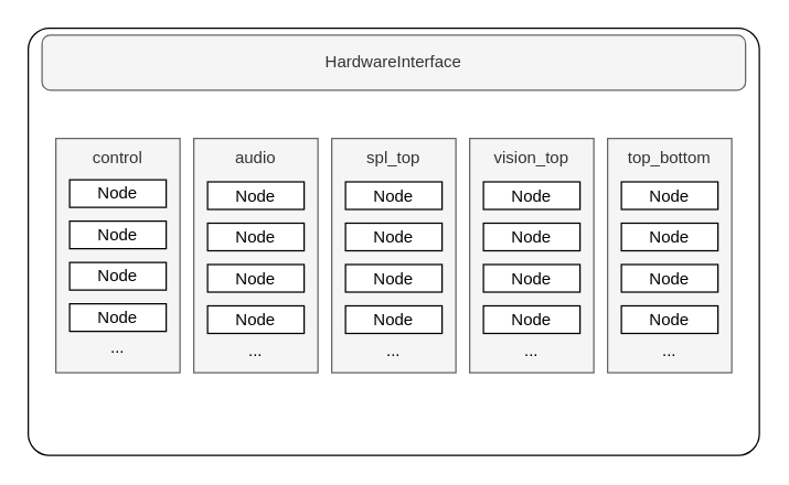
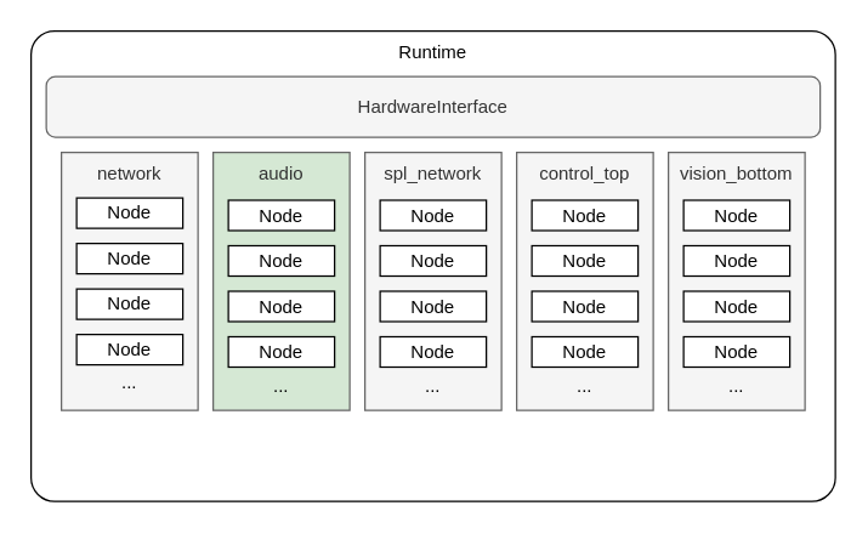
- <mxCell id="4" value="HardwareInterface" style="rounded=1;whiteSpace=wrap;html=1;verticalAlign=middle;fillColor=#f5f5f5;fontColor=#333333;strokeColor=#666666;" parent="1" vertex="1"><mxGeometry x="30" y="25" width="510" height="40" as="geometry" /></mxCell>
+ <mxCell id="4" value="HardwareInterface" style="rounded=1;whiteSpace=wrap;html=1;verticalAlign=middle;fillColor=#f5f5f5;fontColor=#333333;strokeColor=#666666;" parent="1" vertex="1"><mxGeometry x="30" y="50" width="510" height="40" as="geometry" /></mxCell>
- <mxCell id="3" value="&lt;div&gt;control&lt;/div&gt;" style="rounded=0;whiteSpace=wrap;html=1;verticalAlign=top;fillColor=#f5f5f5;fontColor=#333333;strokeColor=#666666;" parent="1" vertex="1"><mxGeometry x="40" y="100" width="90" height="170" as="geometry" /></mxCell>
+ <mxCell id="3" value="&lt;div&gt;network&lt;/div&gt;" style="rounded=0;whiteSpace=wrap;html=1;verticalAlign=top;fillColor=#f5f5f5;fontColor=#333333;strokeColor=#666666;" parent="1" vertex="1"><mxGeometry x="40" y="100" width="90" height="170" as="geometry" /></mxCell>
- <mxCell id="6" value="spl_top" style="rounded=0;whiteSpace=wrap;html=1;verticalAlign=top;fillColor=#f5f5f5;fontColor=#333333;strokeColor=#666666;" parent="1" vertex="1"><mxGeometry x="240" y="100" width="90" height="170" as="geometry" /></mxCell>
+ <mxCell id="6" value="spl_network" style="rounded=0;whiteSpace=wrap;html=1;verticalAlign=top;fillColor=#f5f5f5;fontColor=#333333;strokeColor=#666666;" parent="1" vertex="1"><mxGeometry x="240" y="100" width="90" height="170" as="geometry" /></mxCell>
- <mxCell id="7" value="&lt;div&gt;vision_top&lt;/div&gt;" style="rounded=0;whiteSpace=wrap;html=1;verticalAlign=top;fillColor=#f5f5f5;fontColor=#333333;strokeColor=#666666;" parent="1" vertex="1"><mxGeometry x="340" y="100" width="90" height="170" as="geometry" /></mxCell>
+ <mxCell id="7" value="&lt;div&gt;control_top&lt;/div&gt;" style="rounded=0;whiteSpace=wrap;html=1;verticalAlign=top;fillColor=#f5f5f5;fontColor=#333333;strokeColor=#666666;" parent="1" vertex="1"><mxGeometry x="340" y="100" width="90" height="170" as="geometry" /></mxCell>
- <mxCell id="8" value="top_bottom" style="rounded=0;whiteSpace=wrap;html=1;verticalAlign=top;fillColor=#f5f5f5;fontColor=#333333;strokeColor=#666666;" parent="1" vertex="1"><mxGeometry x="440" y="100" width="90" height="170" as="geometry" /></mxCell>
+ <mxCell id="8" value="vision_bottom" style="rounded=0;whiteSpace=wrap;html=1;verticalAlign=top;fillColor=#f5f5f5;fontColor=#333333;strokeColor=#666666;" parent="1" vertex="1"><mxGeometry x="440" y="100" width="90" height="170" as="geometry" /></mxCell>
- <mxCell id="5" value="&lt;div&gt;audio&lt;/div&gt;" style="rounded=0;whiteSpace=wrap;html=1;verticalAlign=top;fillColor=#f5f5f5;fontColor=#333333;strokeColor=#666666;" parent="1" vertex="1"><mxGeometry x="140" y="100" width="90" height="170" as="geometry" /></mxCell>
+ <mxCell id="5" value="&lt;div&gt;audio&lt;/div&gt;" style="rounded=0;whiteSpace=wrap;html=1;verticalAlign=top;fillColor=#d5e8d4;fontColor=#333333;strokeColor=#666666;" parent="1" vertex="1"><mxGeometry x="140" y="100" width="90" height="170" as="geometry" /></mxCell>
